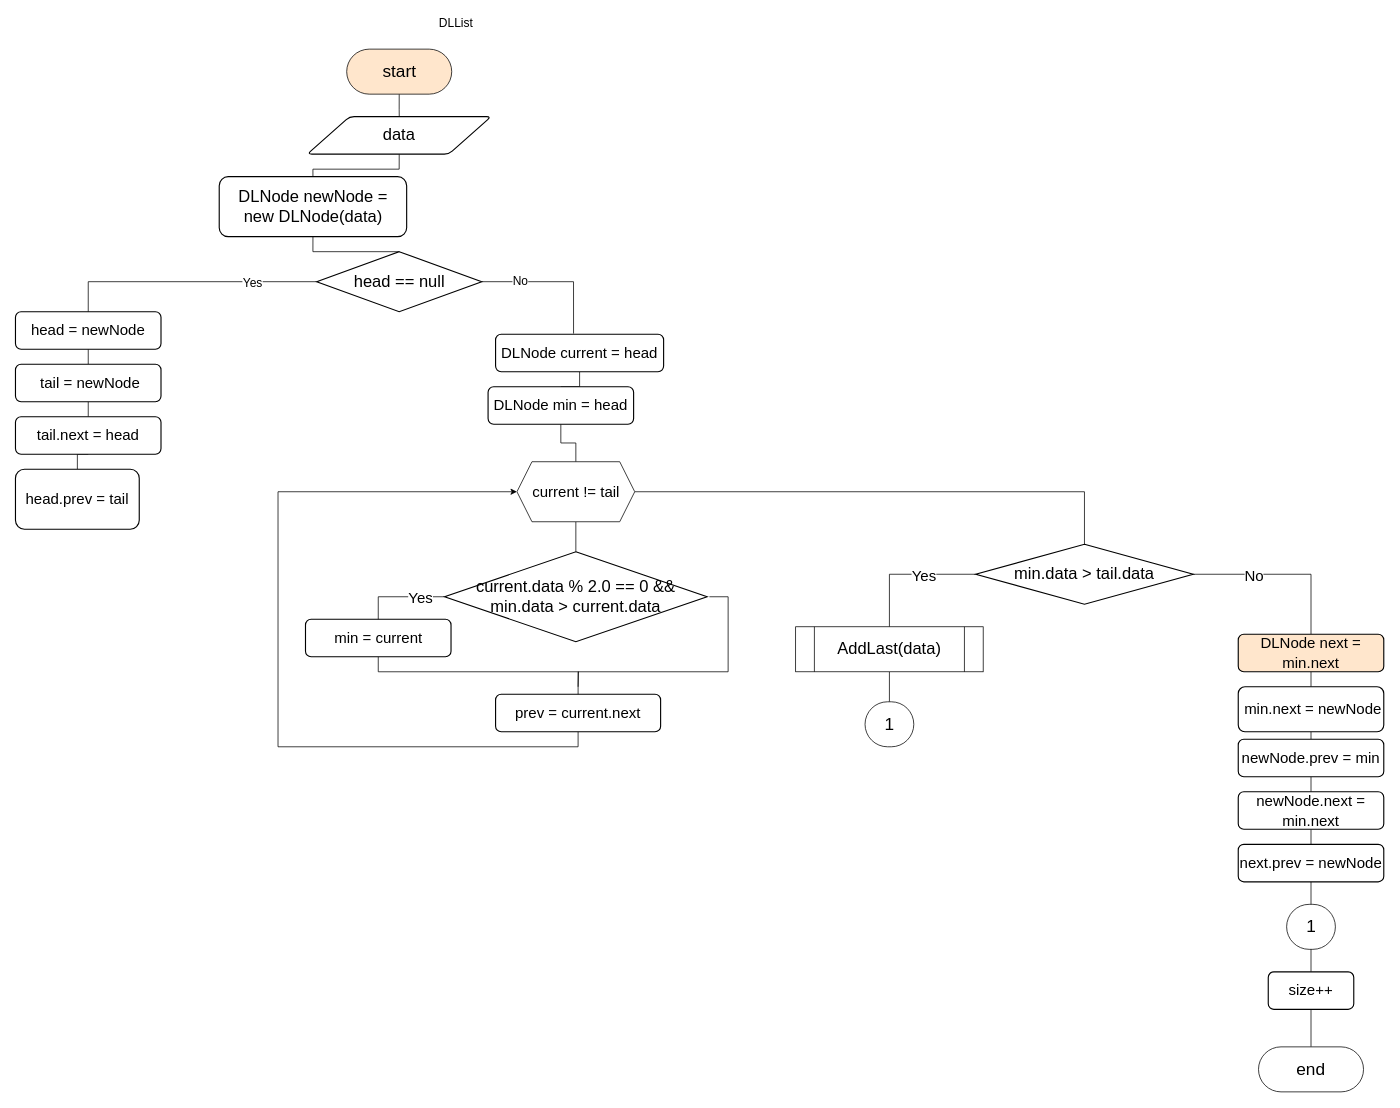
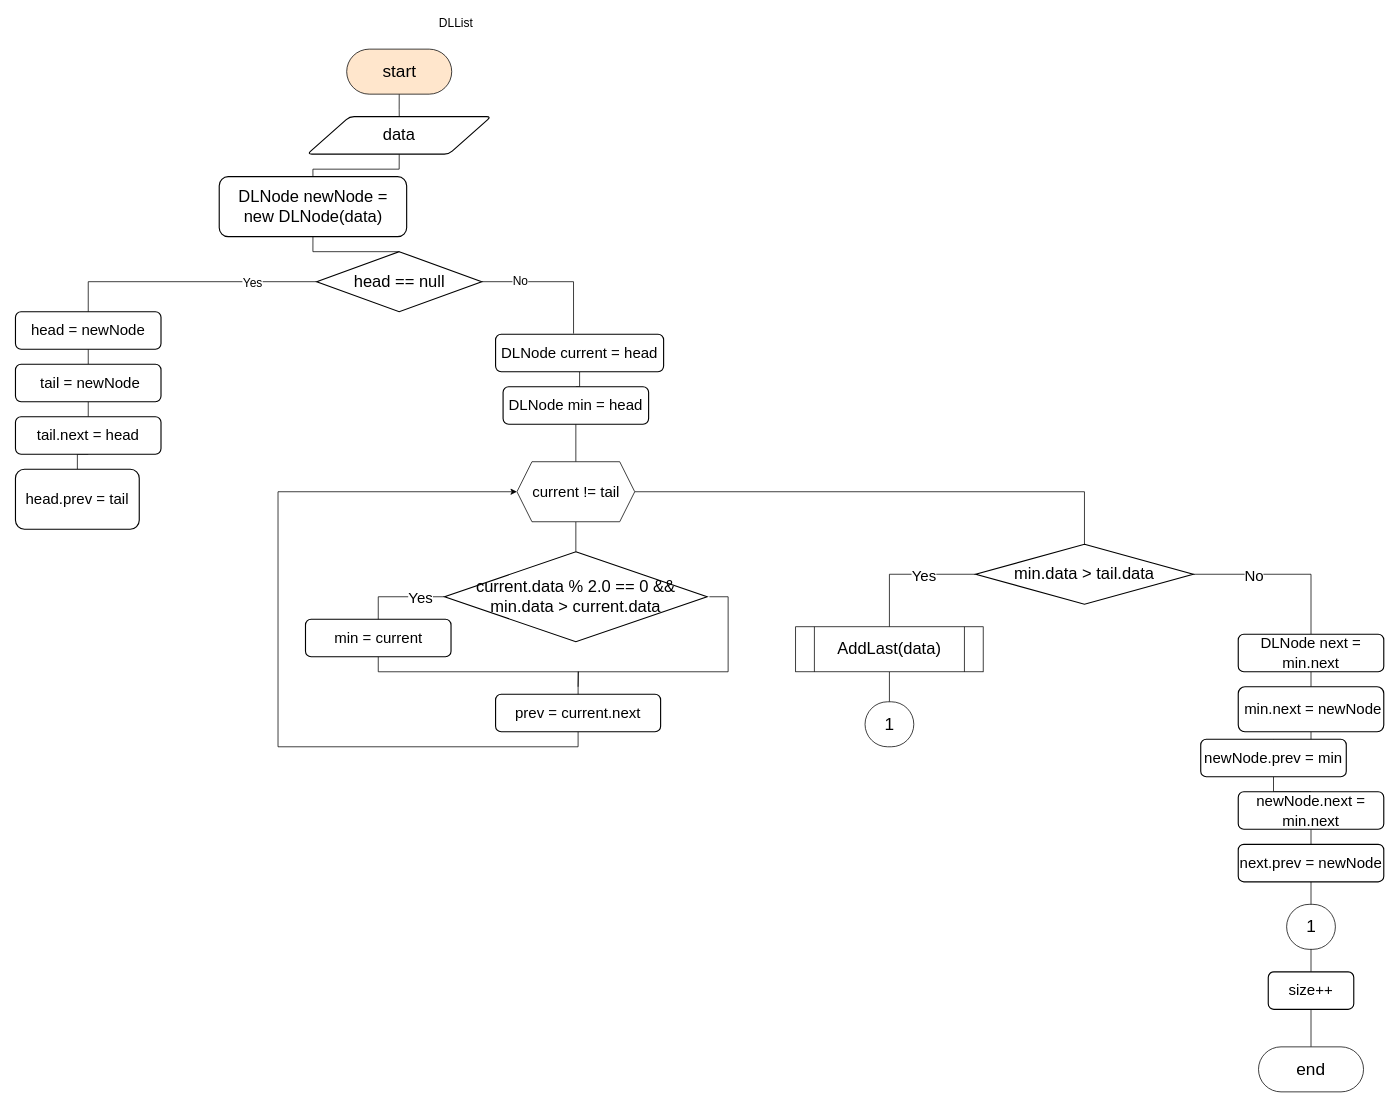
- <mxCell id="23" value="&lt;font style=&quot;font-size: 20px&quot;&gt;DLNode min = head&lt;/font&gt;" style="rounded=1;whiteSpace=wrap;html=1;fontSize=22;strokeWidth=1.5;" vertex="1" parent="1"><mxGeometry x="650" y="515" width="194" height="50" as="geometry" /></mxCell>
+ <mxCell id="23" value="&lt;font style=&quot;font-size: 20px&quot;&gt;DLNode min = head&lt;/font&gt;" style="rounded=1;whiteSpace=wrap;html=1;fontSize=22;strokeWidth=1.5;" vertex="1" parent="1"><mxGeometry x="670" y="515" width="194" height="50" as="geometry" /></mxCell>
- <mxCell id="45" value="&lt;font style=&quot;font-size: 20px&quot;&gt;DLNode next = min.next&lt;/font&gt;" style="rounded=1;whiteSpace=wrap;html=1;fontSize=22;strokeWidth=1.5;fillColor=#ffe6cc;" vertex="1" parent="1"><mxGeometry x="1650" y="845" width="194" height="50" as="geometry" /></mxCell>
+ <mxCell id="45" value="&lt;font style=&quot;font-size: 20px&quot;&gt;DLNode next = min.next&lt;/font&gt;" style="rounded=1;whiteSpace=wrap;html=1;fontSize=22;strokeWidth=1.5;" vertex="1" parent="1"><mxGeometry x="1650" y="845" width="194" height="50" as="geometry" /></mxCell>
- <mxCell id="49" value="&lt;font style=&quot;font-size: 20px&quot;&gt;newNode.prev = min&lt;/font&gt;" style="rounded=1;whiteSpace=wrap;html=1;fontSize=22;strokeWidth=1.5;" vertex="1" parent="1"><mxGeometry x="1650" y="985" width="194" height="50" as="geometry" /></mxCell>
+ <mxCell id="49" value="&lt;font style=&quot;font-size: 20px&quot;&gt;newNode.prev = min&lt;/font&gt;" style="rounded=1;whiteSpace=wrap;html=1;fontSize=22;strokeWidth=1.5;" vertex="1" parent="1"><mxGeometry x="1600" y="985" width="194" height="50" as="geometry" /></mxCell>
